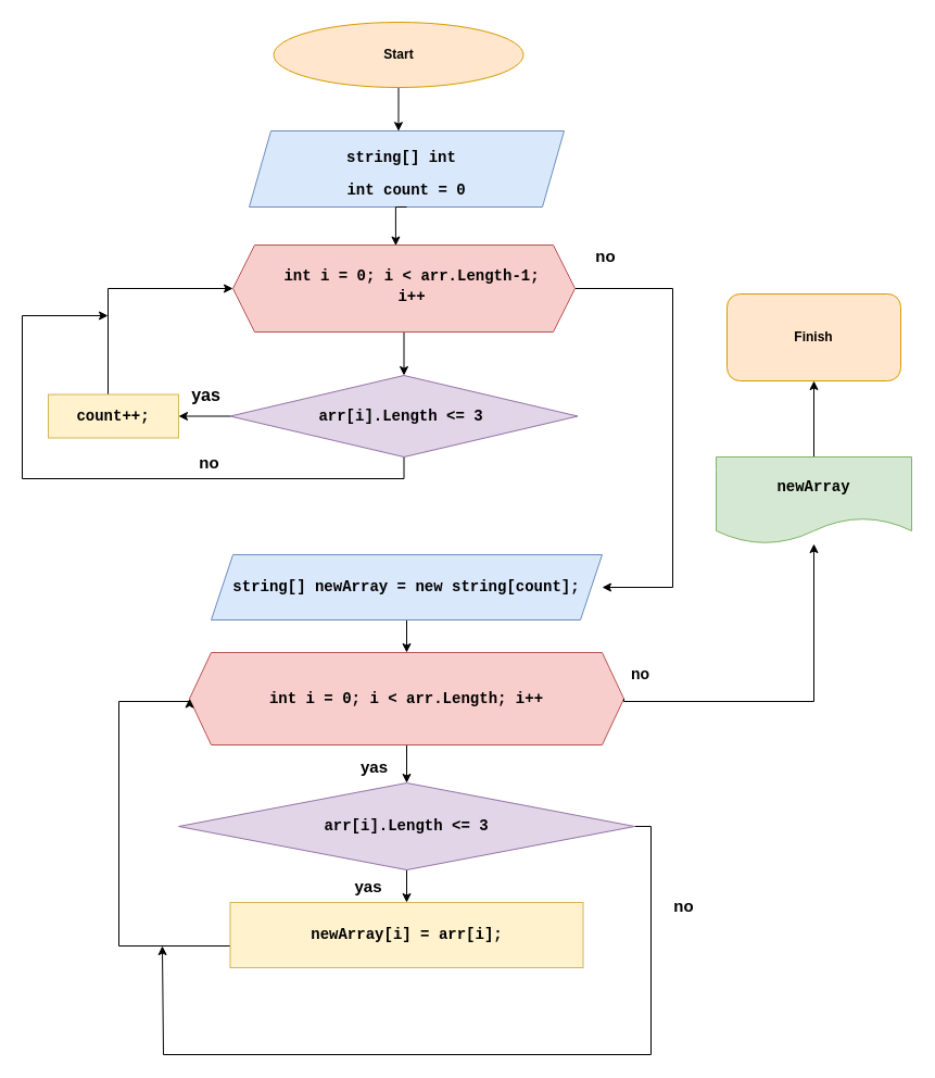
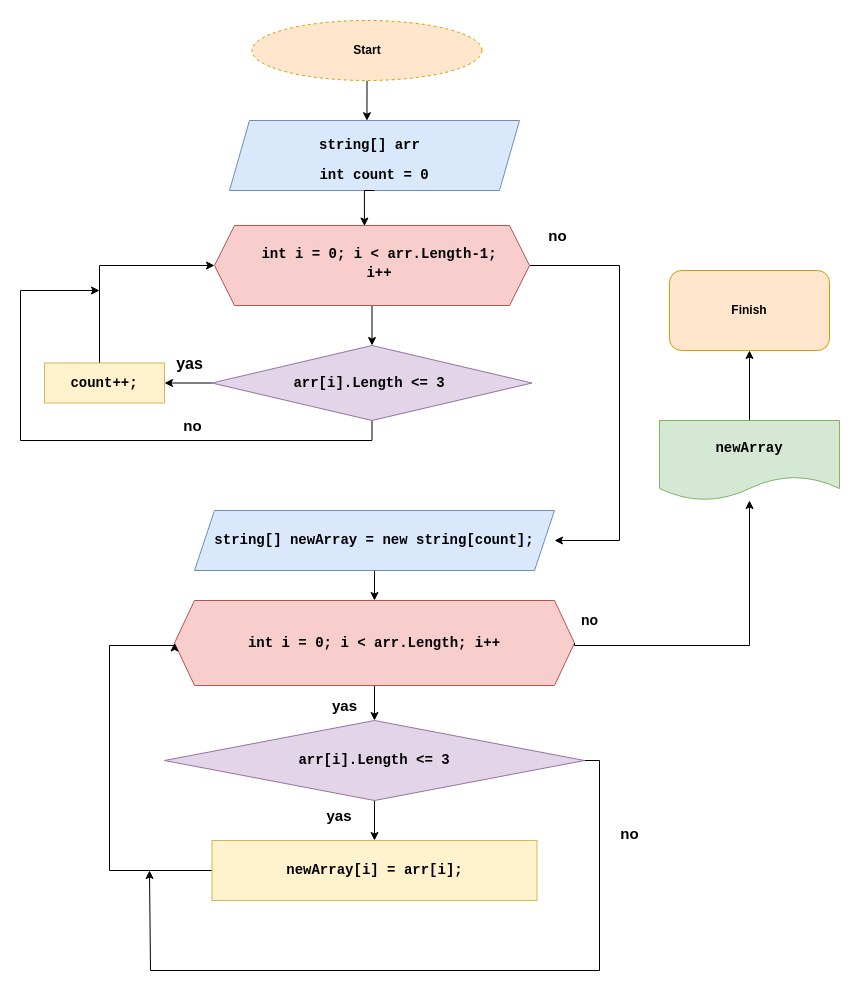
- <mxCell id="5" value="Start" style="ellipse;whiteSpace=wrap;html=1;fontStyle=1;fillColor=#ffe6cc;strokeColor=#d79b00;" vertex="1" parent="1"><mxGeometry x="251.5" width="230" height="60" as="geometry" y="20" /></mxCell>
+ <mxCell id="5" value="Start" style="ellipse;whiteSpace=wrap;html=1;fontStyle=1;fillColor=#ffe6cc;strokeColor=#d79b00;dashed=1;" vertex="1" parent="1"><mxGeometry x="251.5" width="230" height="60" as="geometry" y="20" /></mxCell>
- <mxCell id="19" value="&lt;div style=&quot;font-family: Consolas, &amp;quot;Courier New&amp;quot;, monospace; font-size: 14px; line-height: 19px;&quot;&gt;string[] &lt;span style=&quot;font-size: 14px;&quot;&gt;int&lt;/span&gt;&lt;/div&gt;" style="text;html=1;strokeColor=none;fillColor=none;align=center;verticalAlign=middle;whiteSpace=wrap;rounded=0;fontColor=#000000;labelBackgroundColor=none;fontSize=14;fontStyle=1" vertex="1" parent="1"><mxGeometry x="256.5" y="130" width="225" height="30" as="geometry" /></mxCell>
+ <mxCell id="19" value="&lt;div style=&quot;font-family: Consolas, &amp;quot;Courier New&amp;quot;, monospace; font-size: 14px; line-height: 19px;&quot;&gt;string[] &lt;span style=&quot;font-size: 14px;&quot;&gt;arr&lt;/span&gt;&lt;/div&gt;" style="text;html=1;strokeColor=none;fillColor=none;align=center;verticalAlign=middle;whiteSpace=wrap;rounded=0;fontColor=#000000;labelBackgroundColor=none;fontSize=14;fontStyle=1" vertex="1" parent="1"><mxGeometry x="256.5" y="130" width="225" height="30" as="geometry" /></mxCell>
- <mxCell id="28" value="&lt;div style=&quot;font-family: Consolas, &amp;quot;Courier New&amp;quot;, monospace; font-size: 14px; line-height: 19px;&quot;&gt;newArray[&lt;span style=&quot;font-size: 14px;&quot;&gt;i&lt;/span&gt;] = &lt;span style=&quot;font-size: 14px;&quot;&gt;arr&lt;/span&gt;[&lt;span style=&quot;font-size: 14px;&quot;&gt;i&lt;/span&gt;];&lt;/div&gt;" style="rounded=0;whiteSpace=wrap;html=1;labelBackgroundColor=none;fontSize=14;fontStyle=1;fillColor=#fff2cc;strokeColor=#d6b656;" vertex="1" parent="1"><mxGeometry x="211.5" y="830" width="325" height="60" as="geometry" /></mxCell>
+ <mxCell id="28" value="&lt;div style=&quot;font-family: Consolas, &amp;quot;Courier New&amp;quot;, monospace; font-size: 14px; line-height: 19px;&quot;&gt;newArray[&lt;span style=&quot;font-size: 14px;&quot;&gt;i&lt;/span&gt;] = &lt;span style=&quot;font-size: 14px;&quot;&gt;arr&lt;/span&gt;[&lt;span style=&quot;font-size: 14px;&quot;&gt;i&lt;/span&gt;];&lt;/div&gt;" style="rounded=0;whiteSpace=wrap;html=1;labelBackgroundColor=none;fontSize=14;fontStyle=1;fillColor=#fff2cc;strokeColor=#d6b656;" vertex="1" parent="1"><mxGeometry x="211.5" y="840" width="325" height="60" as="geometry" /></mxCell>
